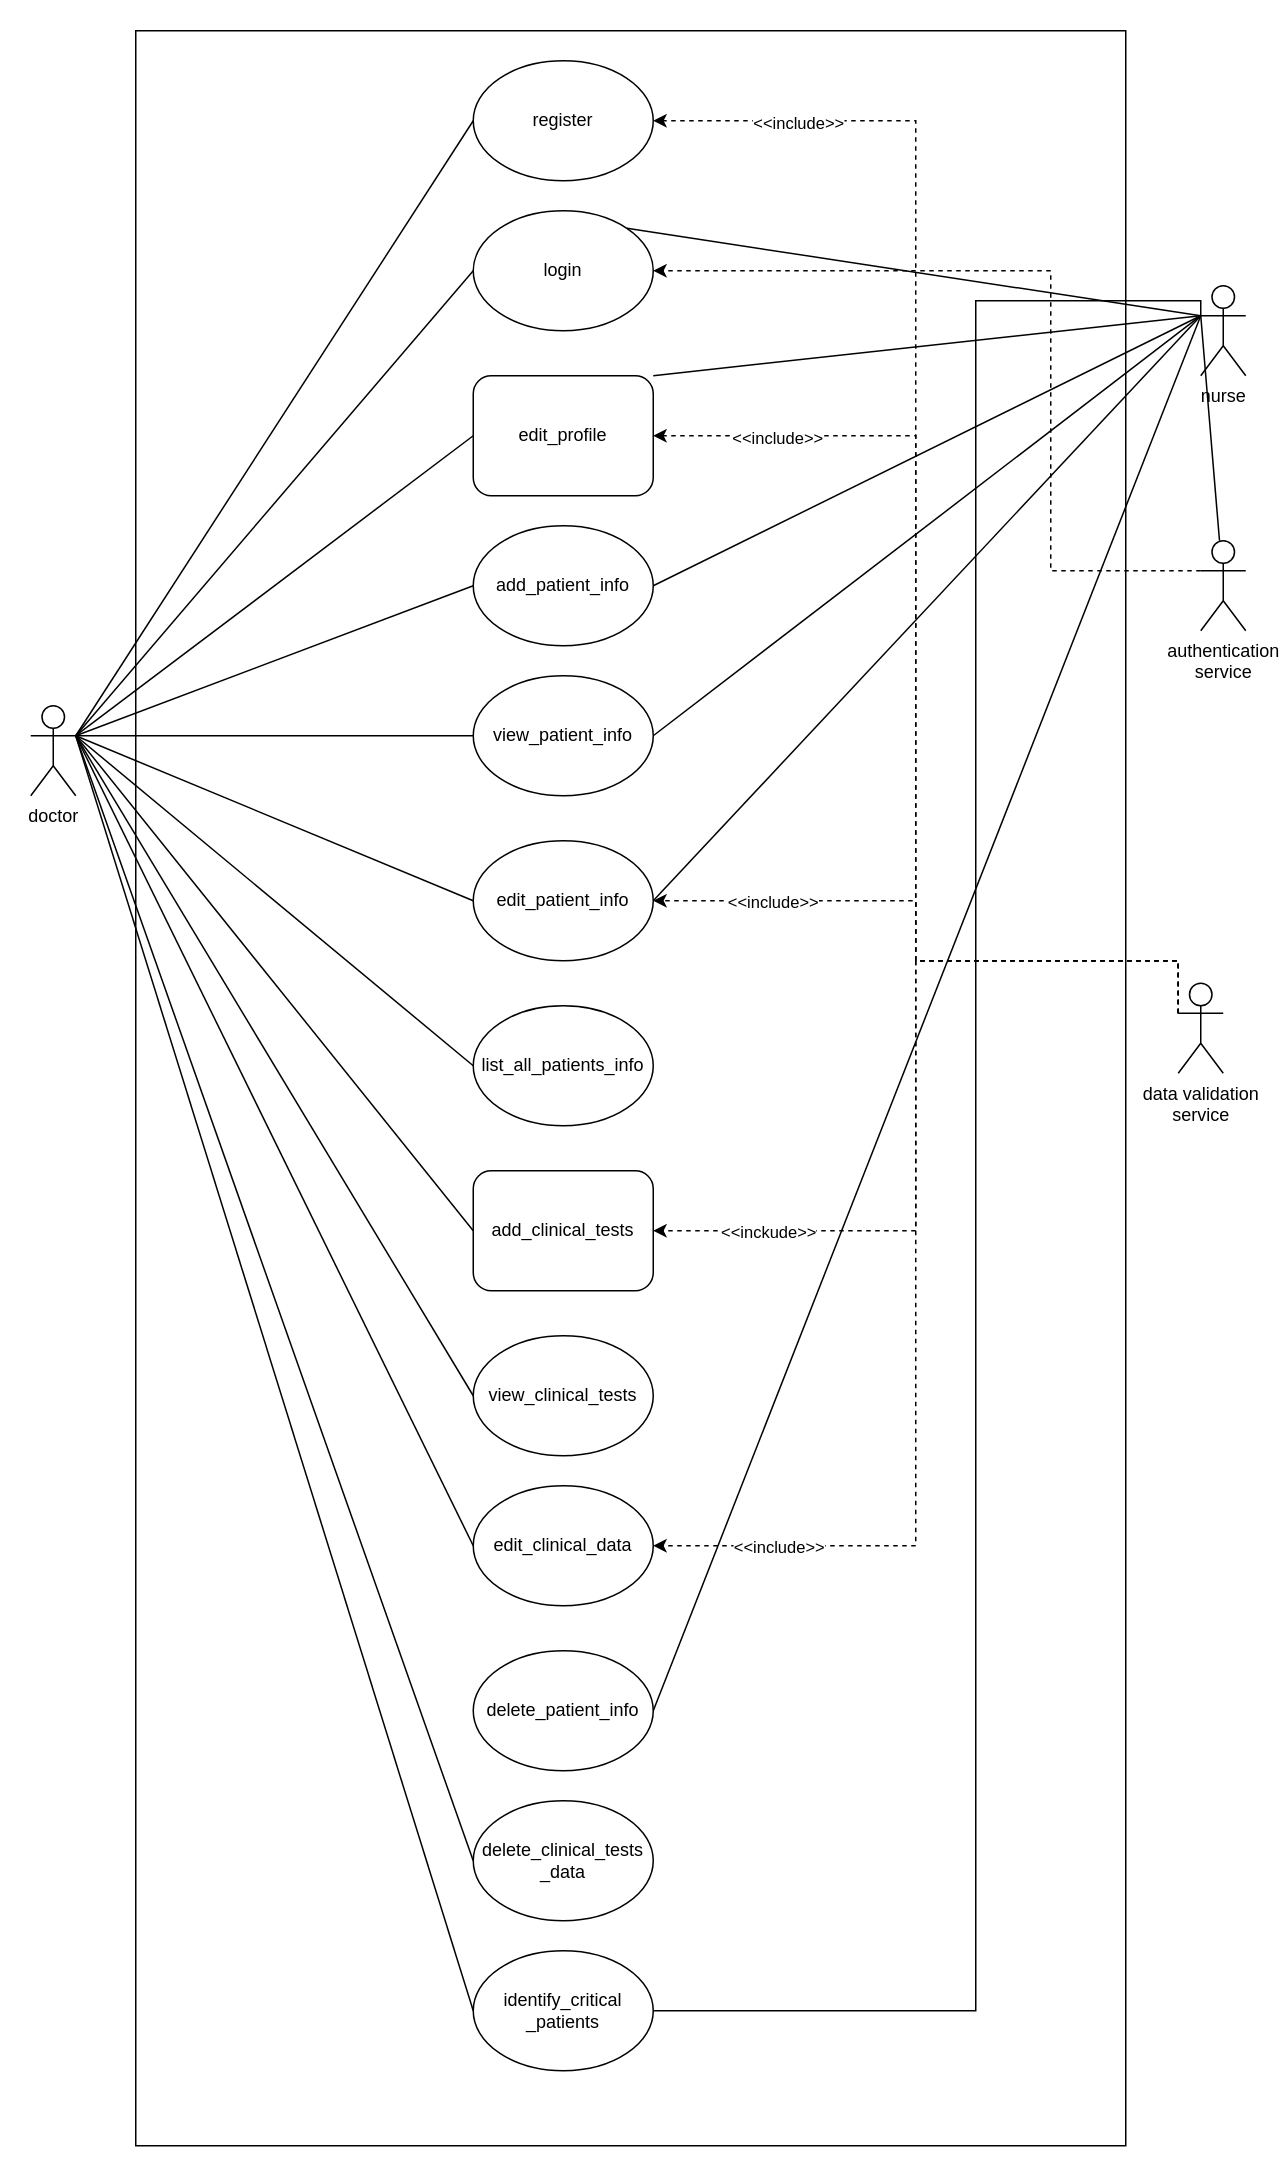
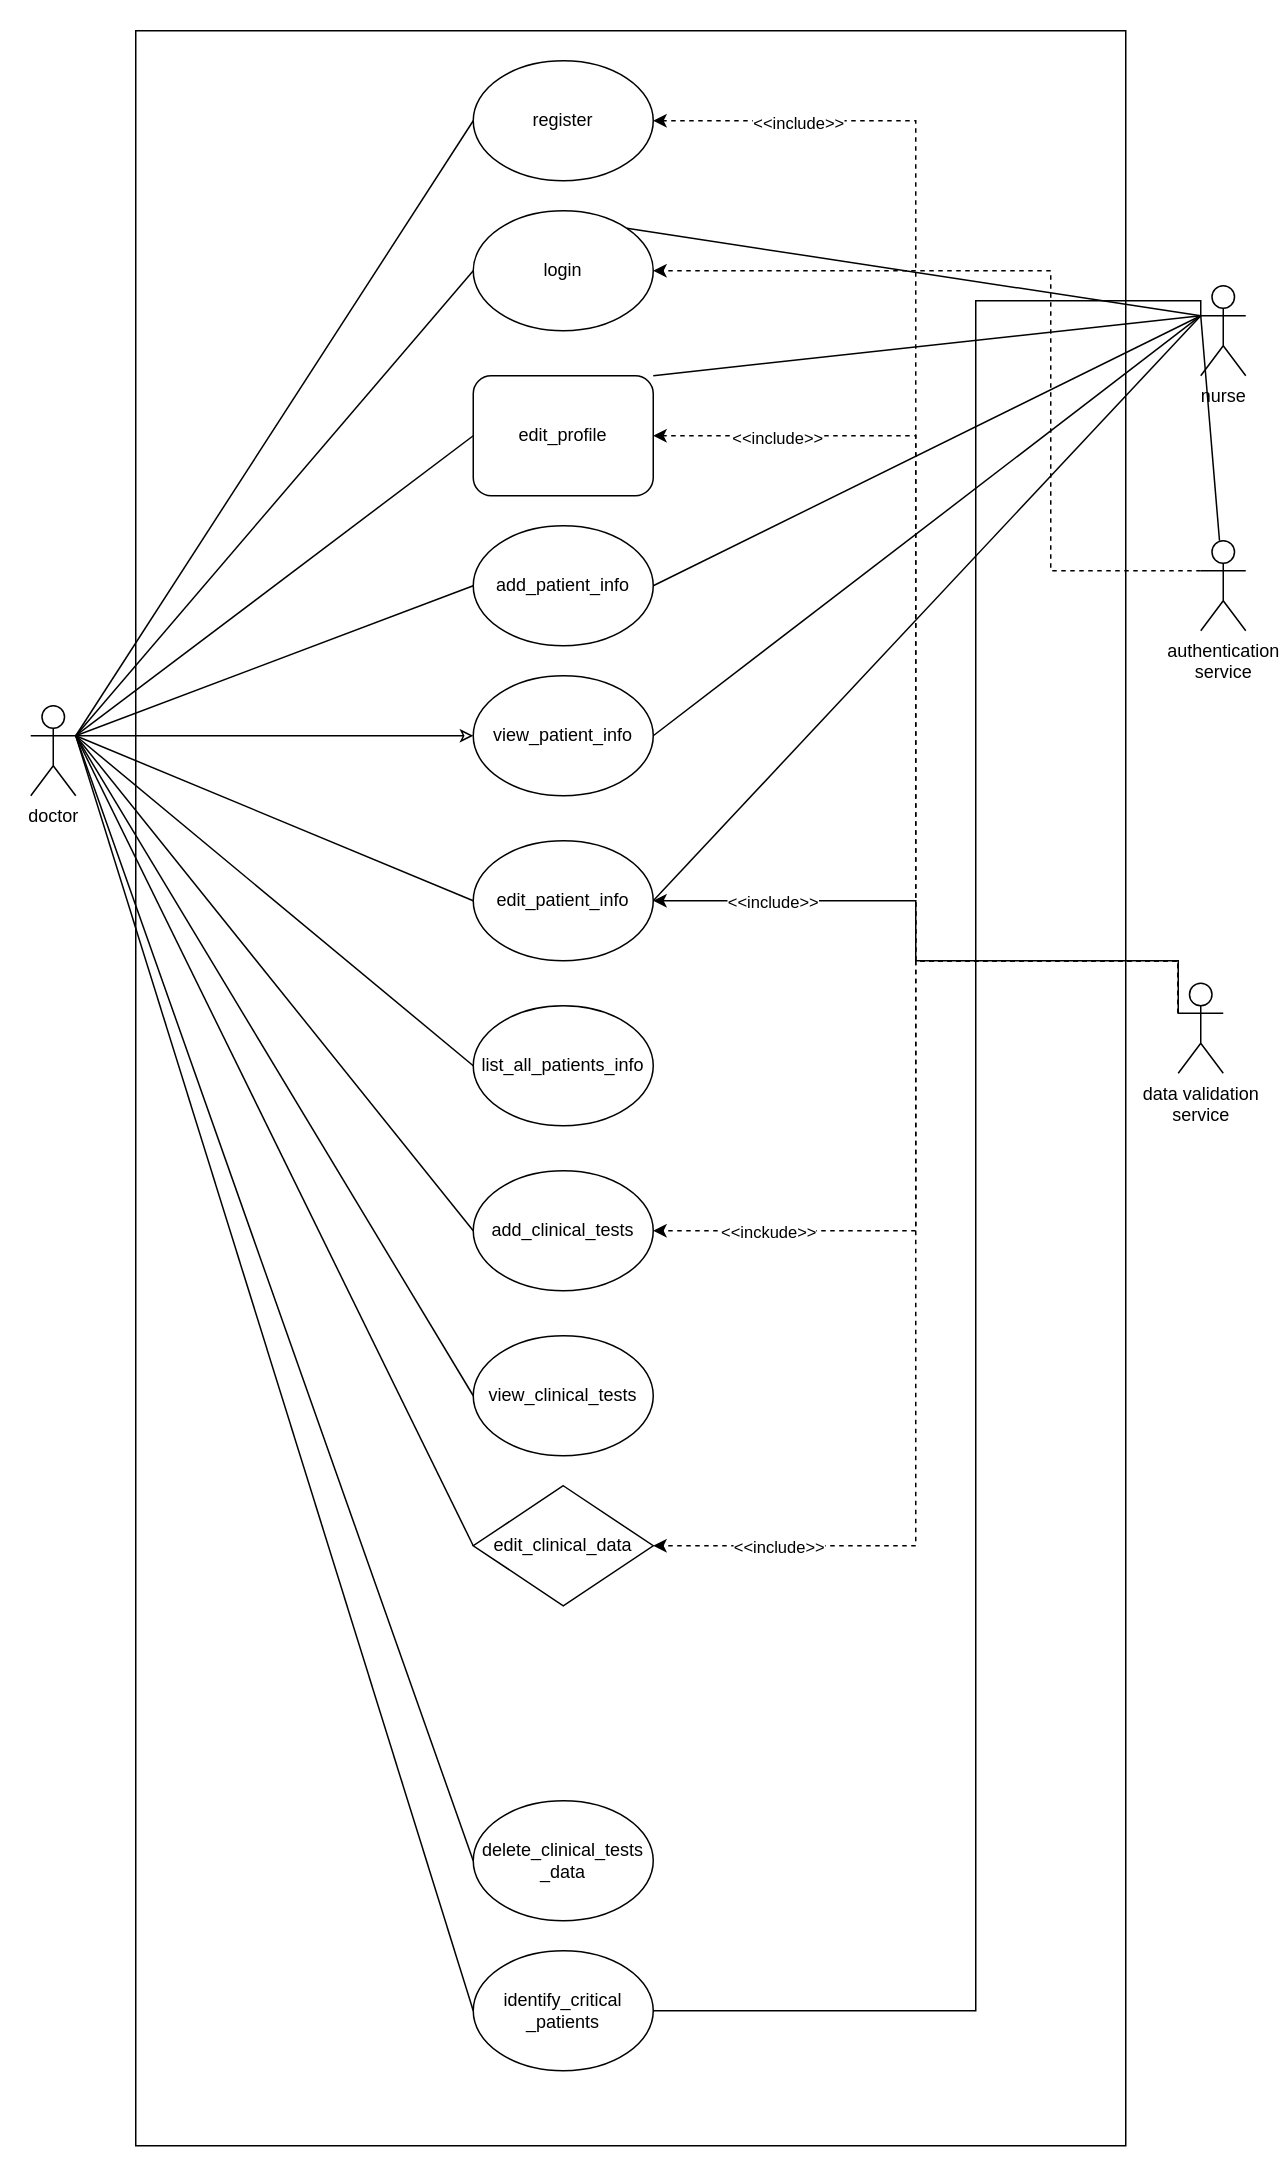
- <mxCell id="5" style="rounded=0;orthogonalLoop=1;jettySize=auto;html=1;exitX=1;exitY=0.333;exitDx=0;exitDy=0;exitPerimeter=0;entryX=0;entryY=0.5;entryDx=0;entryDy=0;endArrow=none;endFill=0;" edge="1" parent="1" source="14" target="17"><mxGeometry relative="1" as="geometry" /></mxCell>
+ <mxCell id="5" style="rounded=0;orthogonalLoop=1;jettySize=auto;html=1;exitX=1;exitY=0.333;exitDx=0;exitDy=0;exitPerimeter=0;entryX=0;entryY=0.5;entryDx=0;entryDy=0;endArrow=classic;endFill=0;" edge="1" parent="1" source="14" target="17"><mxGeometry relative="1" as="geometry" /></mxCell>
- <mxCell id="27" style="edgeStyle=orthogonalEdgeStyle;rounded=0;orthogonalLoop=1;jettySize=auto;html=1;exitX=0;exitY=0.333;exitDx=0;exitDy=0;exitPerimeter=0;entryX=1;entryY=0.5;entryDx=0;entryDy=0;dashed=1;" edge="1" parent="1" source="37" target="40"><mxGeometry relative="1" as="geometry"><Array as="points"><mxPoint x="610" y="640" /><mxPoint x="610" y="600" /></Array></mxGeometry></mxCell>
+ <mxCell id="27" style="edgeStyle=orthogonalEdgeStyle;rounded=0;orthogonalLoop=1;jettySize=auto;html=1;exitX=0;exitY=0.333;exitDx=0;exitDy=0;exitPerimeter=0;entryX=1;entryY=0.5;entryDx=0;entryDy=0;dashed=0;" edge="1" parent="1" source="37" target="40"><mxGeometry relative="1" as="geometry"><Array as="points"><mxPoint x="610" y="640" /><mxPoint x="610" y="600" /></Array></mxGeometry></mxCell>
- <mxCell id="19" value="add_clinical_tests" style="whiteSpace=wrap;html=1;rounded=1;" vertex="1" parent="1"><mxGeometry x="315" y="780" width="120" height="80" as="geometry" /></mxCell>
+ <mxCell id="19" value="add_clinical_tests" style="ellipse;whiteSpace=wrap;html=1;" vertex="1" parent="1"><mxGeometry x="315" y="780" width="120" height="80" as="geometry" /></mxCell>
- <mxCell id="49" style="rounded=0;orthogonalLoop=1;jettySize=auto;html=1;exitX=0;exitY=0.333;exitDx=0;exitDy=0;exitPerimeter=0;entryX=1;entryY=0.5;entryDx=0;entryDy=0;endArrow=none;endFill=0;" edge="1" parent="1" source="50" target="21"><mxGeometry relative="1" as="geometry" /></mxCell>
- <mxCell id="41" value="edit_clinical_data" style="ellipse;whiteSpace=wrap;html=1;" vertex="1" parent="1"><mxGeometry x="315" y="990" width="120" height="80" as="geometry" /></mxCell>
+ <mxCell id="41" value="edit_clinical_data" style="rhombus;whiteSpace=wrap;html=1;" vertex="1" parent="1"><mxGeometry x="315" y="990" width="120" height="80" as="geometry" /></mxCell>
- <mxCell id="21" value="delete_patient_info" style="ellipse;whiteSpace=wrap;html=1;" vertex="1" parent="1"><mxGeometry x="315" y="1100" width="120" height="80" as="geometry" /></mxCell>
